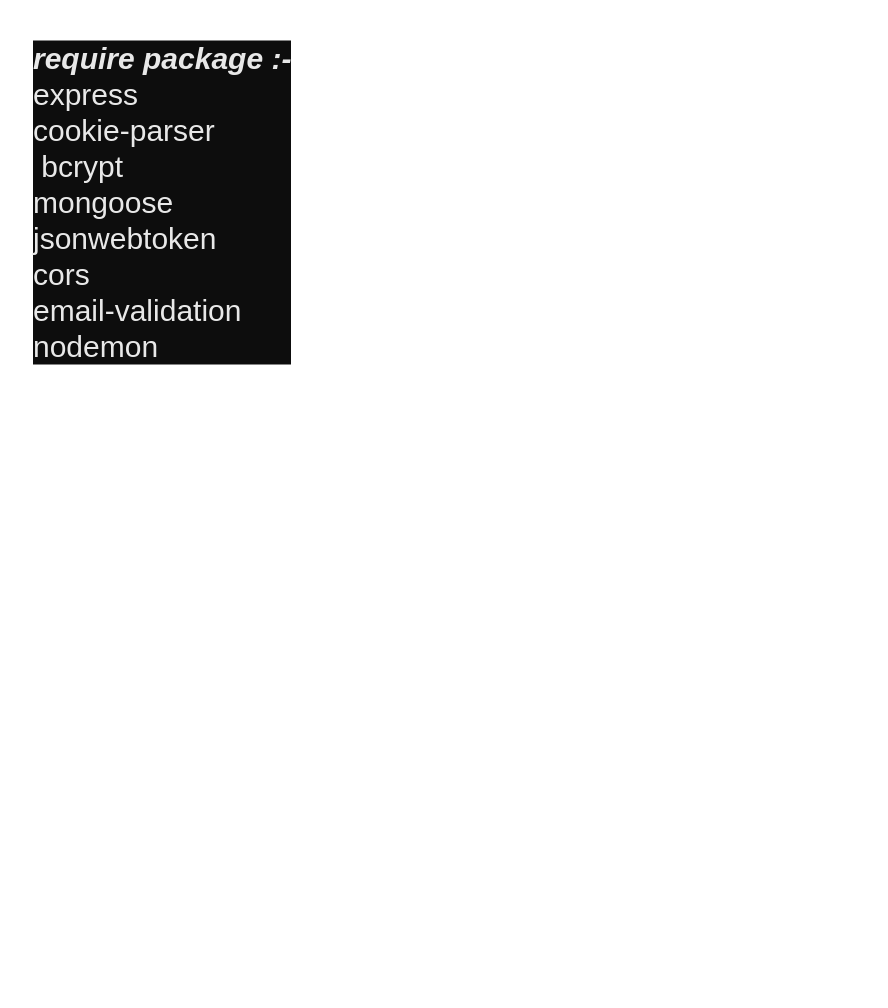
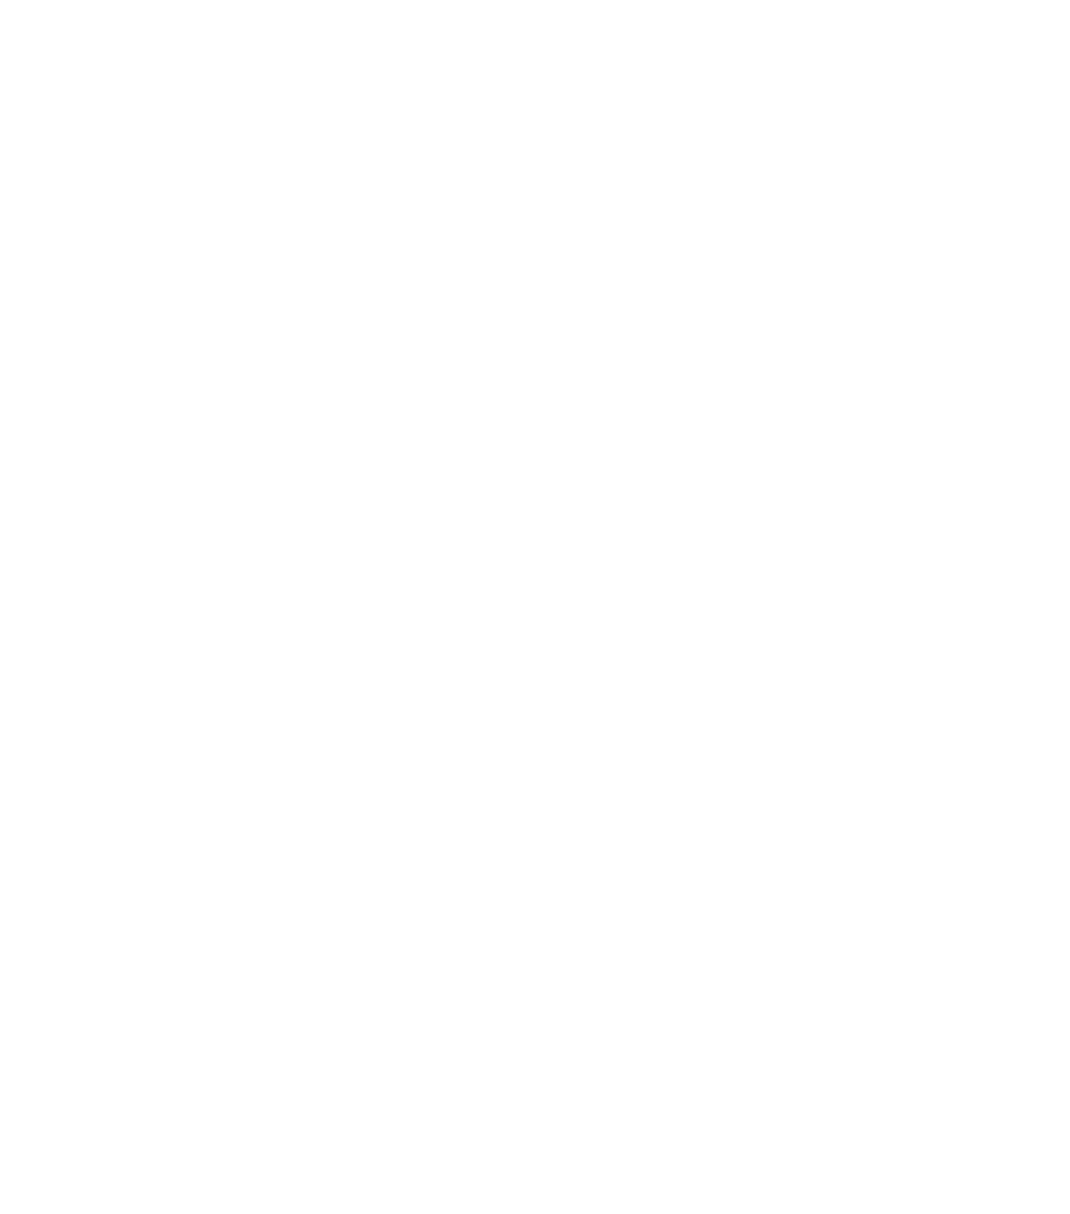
- <mxCell id="2" value="&lt;span style=&quot;&quot;&gt;&lt;font&gt;&lt;b style=&quot;&quot;&gt;&lt;i style=&quot;&quot;&gt;require package :-&lt;/i&gt;&lt;/b&gt;&lt;br&gt;express &lt;br&gt;cookie-parser&lt;br&gt;&amp;nbsp;bcrypt &lt;br&gt;mongoose &lt;br&gt;jsonwebtoken &lt;br&gt;cors &lt;br&gt;email-validation&lt;br&gt;nodemon&amp;nbsp;&lt;br&gt;&lt;/font&gt;&lt;/span&gt;" style="text;html=1;strokeColor=none;fillColor=none;align=left;verticalAlign=top;whiteSpace=wrap;rounded=0;sketch=1;hachureGap=4;jiggle=2;curveFitting=1;fontFamily=Helvetica;fontSize=20;labelBackgroundColor=#0D0D0D;fontColor=#E8E8E8;" vertex="1" parent="1"><mxGeometry x="20" y="20" width="550" height="630" as="geometry" /></mxCell>
